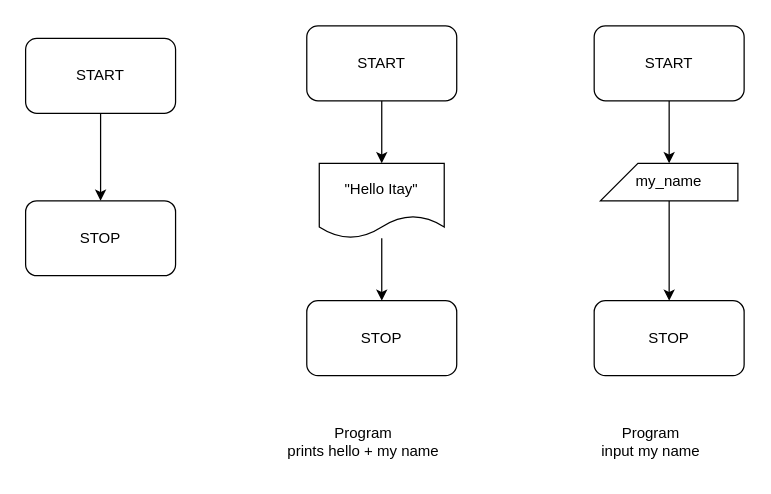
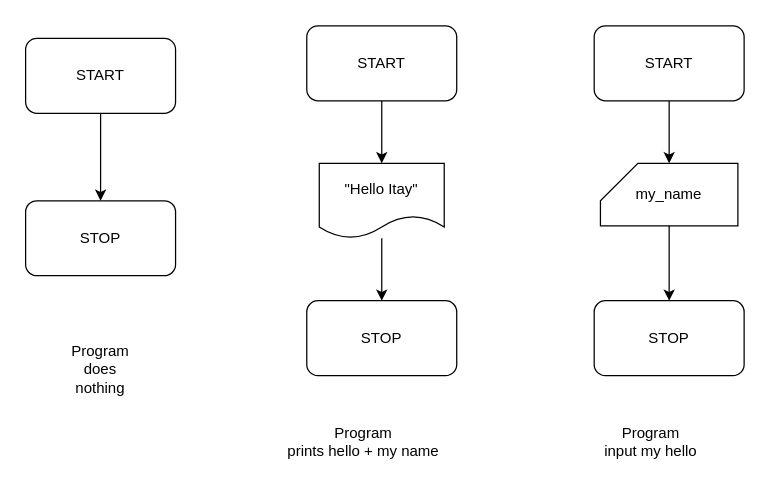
- <mxCell id="17" value="my_name" style="shape=card;whiteSpace=wrap;html=1;" vertex="1" parent="1"><mxGeometry x="480" y="130" width="110" height="30" as="geometry" /></mxCell>
+ <mxCell id="17" value="my_name" style="shape=card;whiteSpace=wrap;html=1;" vertex="1" parent="1"><mxGeometry x="480" y="130" width="110" height="50" as="geometry" /></mxCell>
+ <mxCell id="10" value="Program&lt;br&gt;does&lt;br&gt;nothing" style="text;html=1;strokeColor=none;fillColor=none;align=center;verticalAlign=middle;whiteSpace=wrap;rounded=0;" vertex="1" parent="1"><mxGeometry x="50" y="280" width="60" height="30" as="geometry" /></mxCell>
- <mxCell id="15" value="Program&lt;br&gt;input my name" style="text;html=1;align=center;verticalAlign=middle;resizable=0;points=[];autosize=1;strokeColor=none;fillColor=none;" vertex="1" parent="1"><mxGeometry x="470" y="333" width="100" height="40" as="geometry" /></mxCell>
+ <mxCell id="15" value="Program&lt;br&gt;input my hello" style="text;html=1;align=center;verticalAlign=middle;resizable=0;points=[];autosize=1;strokeColor=none;fillColor=none;" vertex="1" parent="1"><mxGeometry x="470" y="333" width="100" height="40" as="geometry" /></mxCell>
